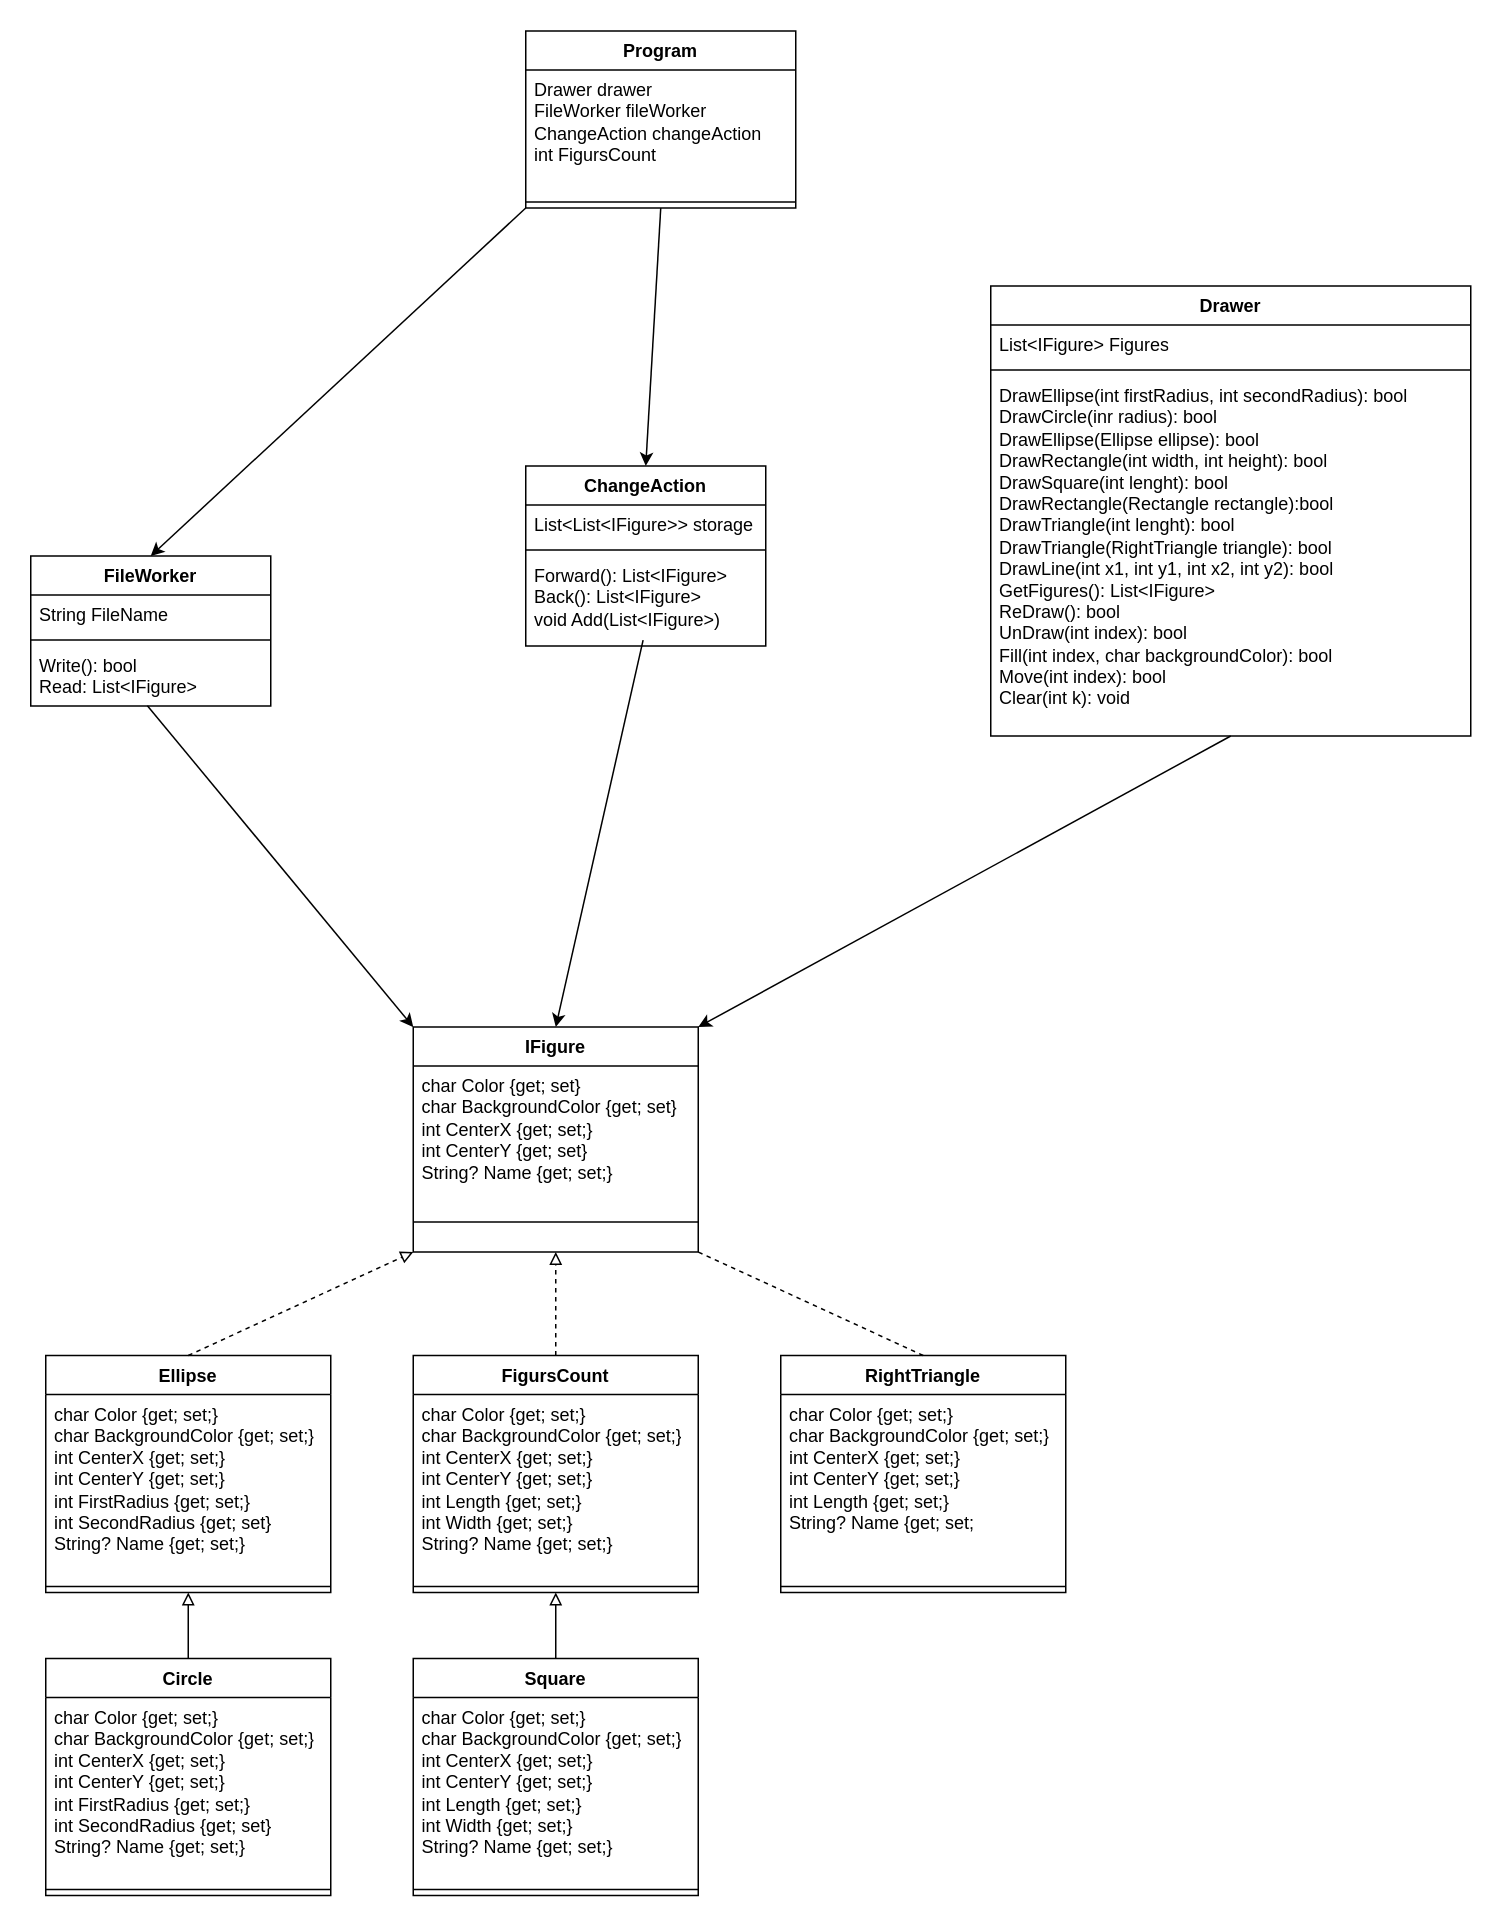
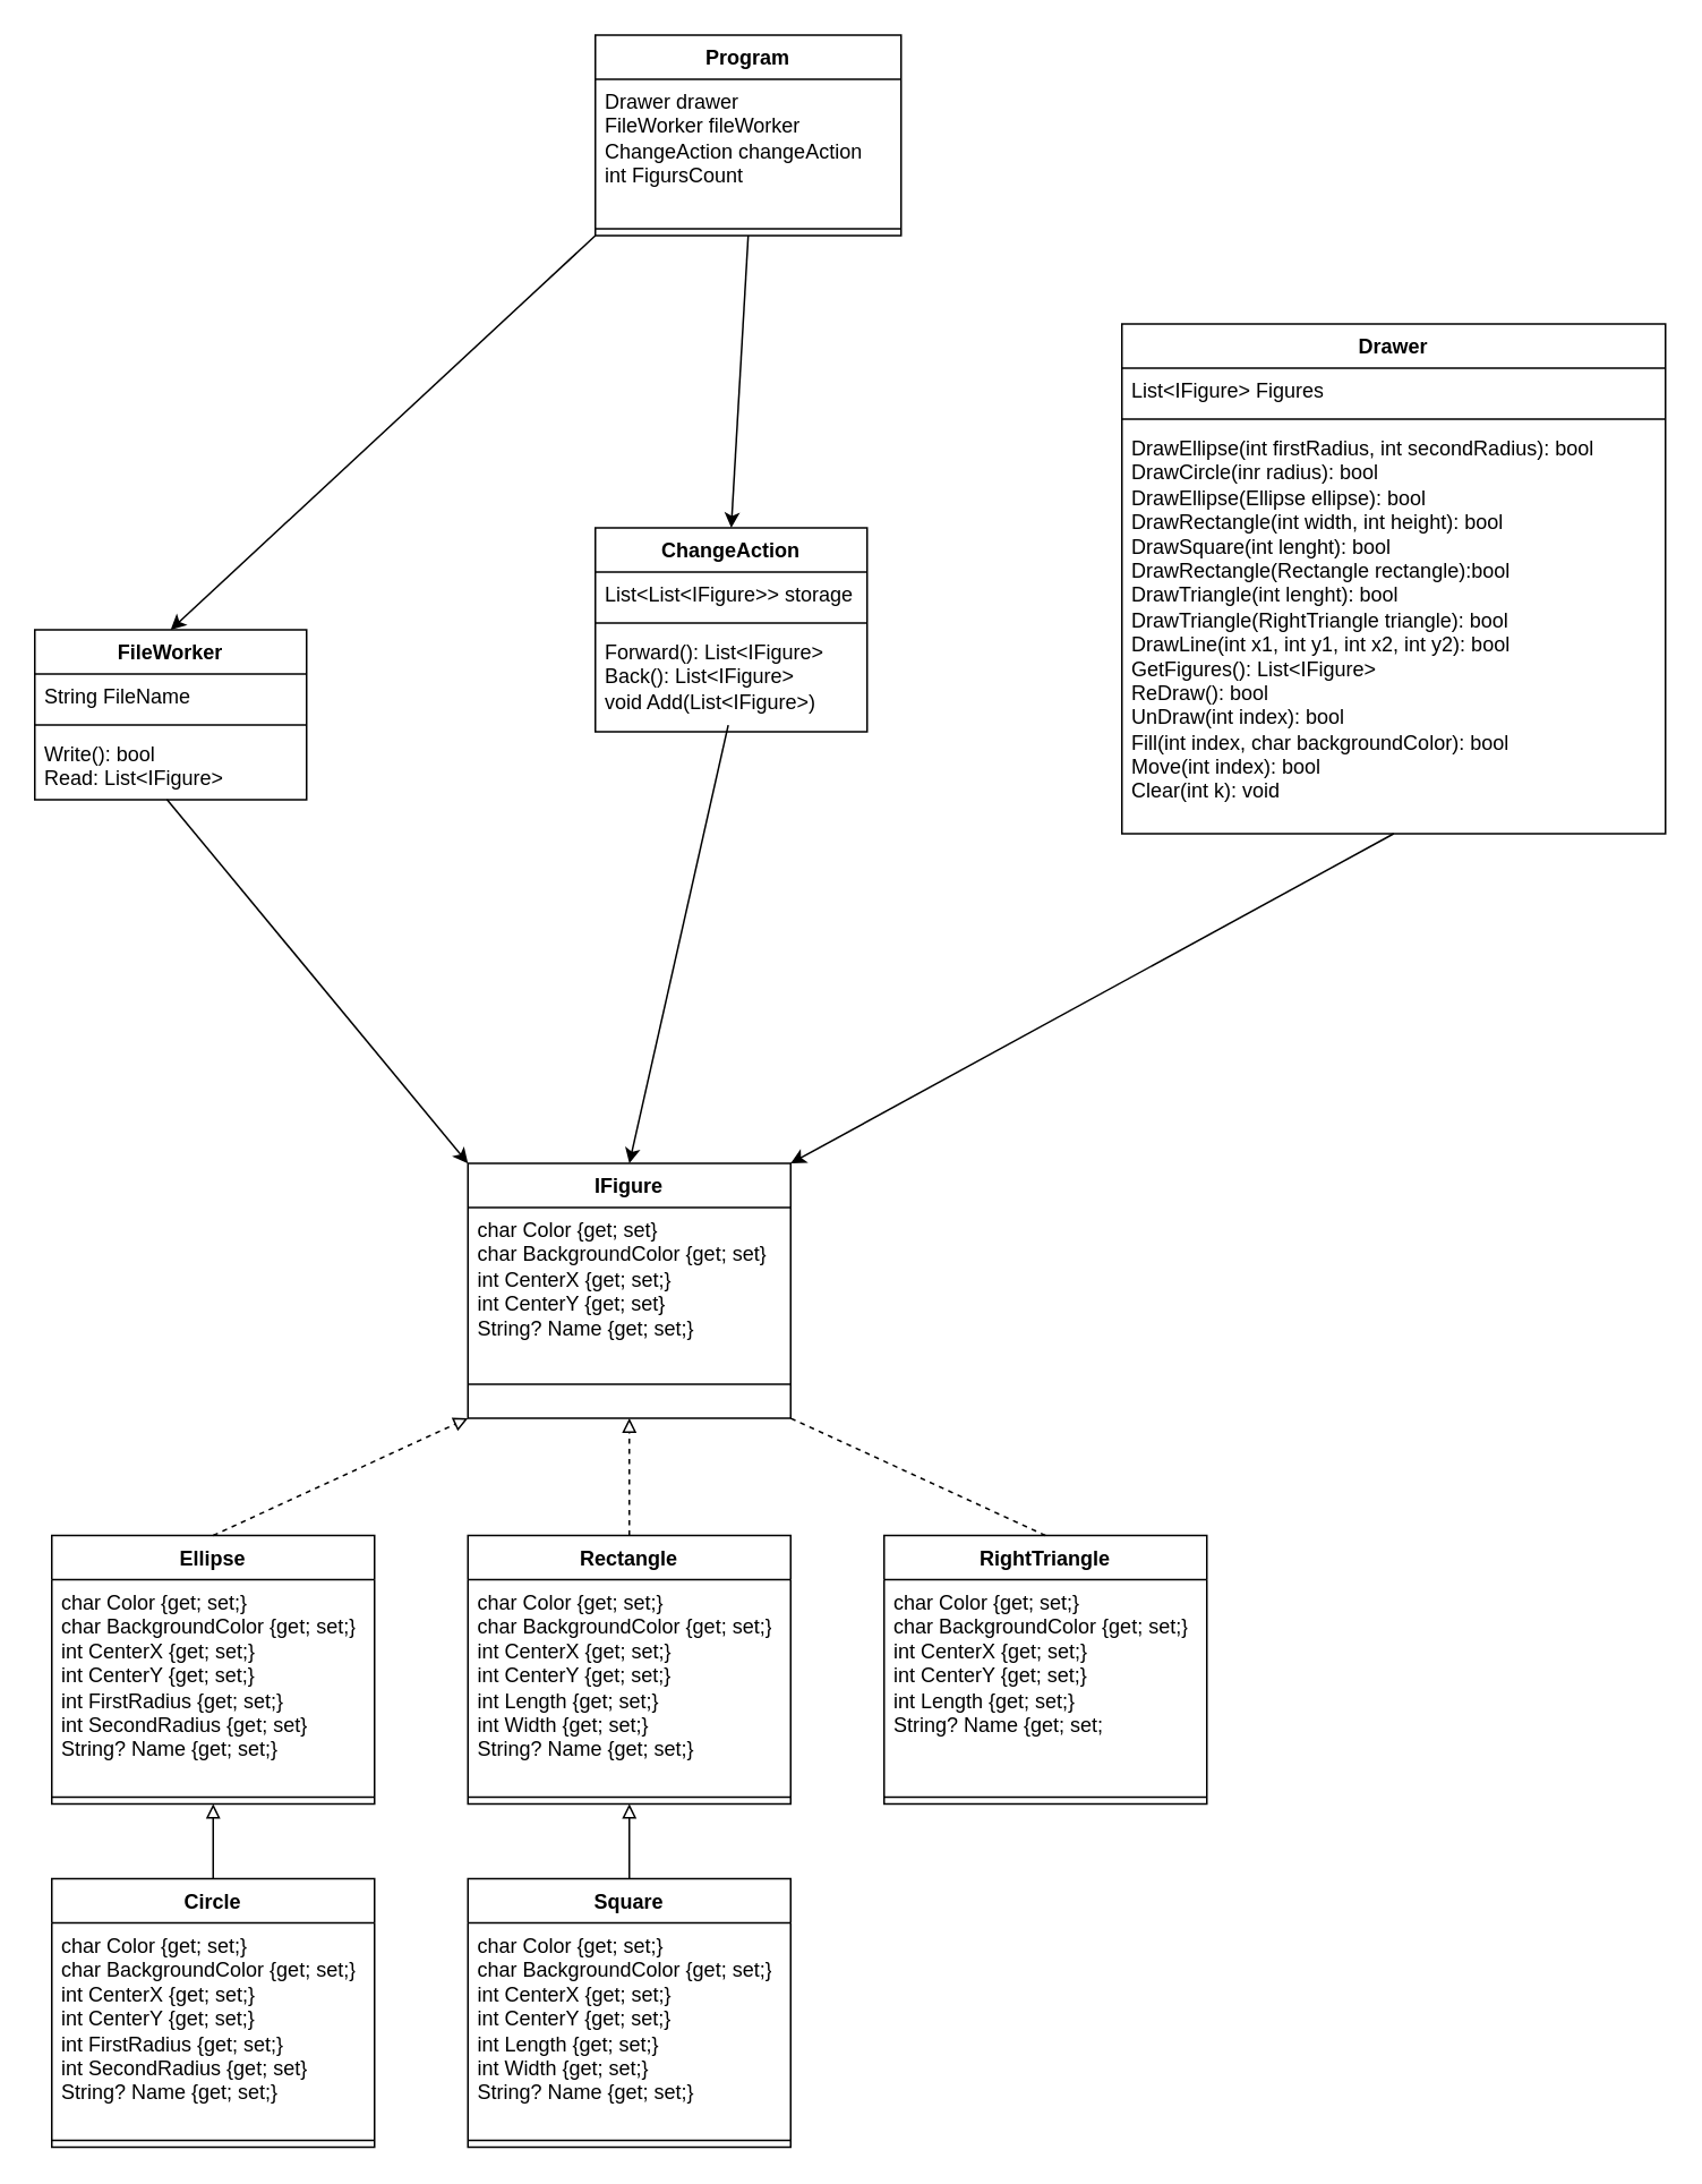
- <mxCell id="8" value="FigursCount" style="swimlane;fontStyle=1;align=center;verticalAlign=top;childLayout=stackLayout;horizontal=1;startSize=26;horizontalStack=0;resizeParent=1;resizeParentMax=0;resizeLast=0;collapsible=1;marginBottom=0;whiteSpace=wrap;html=1;" parent="1" vertex="1"><mxGeometry x="275" y="903" width="190" height="158" as="geometry" /></mxCell>
+ <mxCell id="8" value="Rectangle" style="swimlane;fontStyle=1;align=center;verticalAlign=top;childLayout=stackLayout;horizontal=1;startSize=26;horizontalStack=0;resizeParent=1;resizeParentMax=0;resizeLast=0;collapsible=1;marginBottom=0;whiteSpace=wrap;html=1;" parent="1" vertex="1"><mxGeometry x="275" y="903" width="190" height="158" as="geometry" /></mxCell>
